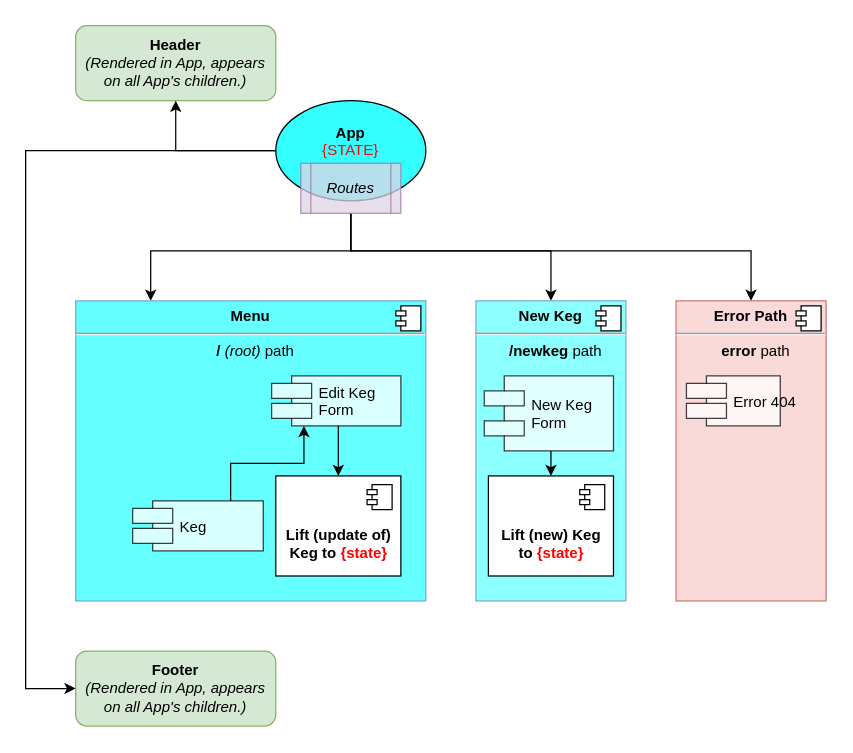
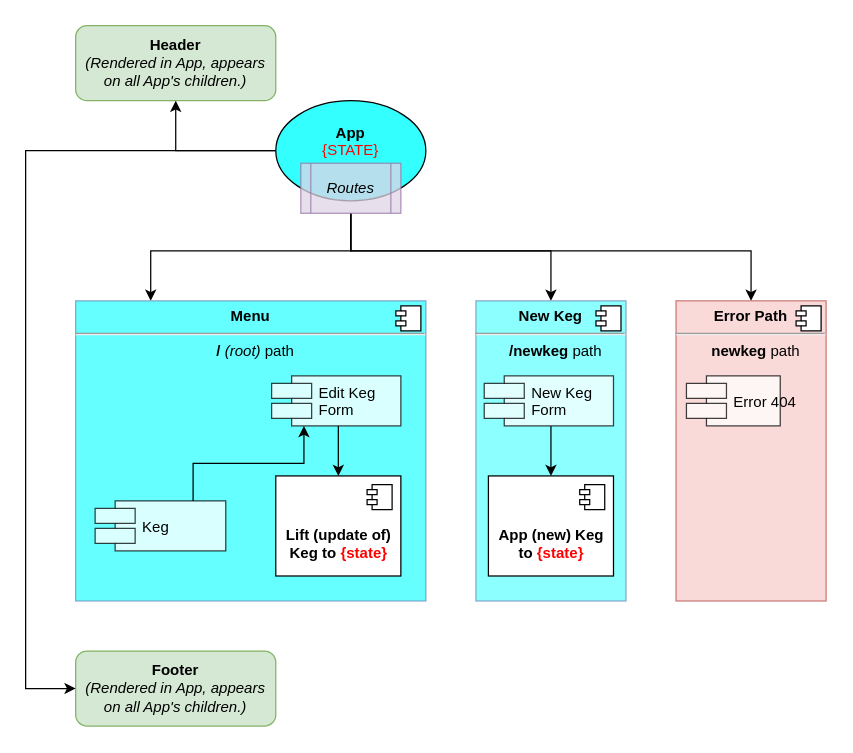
- <mxCell id="26" value="&lt;p style=&quot;margin: 0px ; margin-top: 6px ; text-align: center&quot;&gt;&lt;b&gt;Error Path&lt;br&gt;&lt;/b&gt;&lt;/p&gt;&lt;hr&gt;&lt;p style=&quot;margin: 0px ; margin-left: 8px&quot; align=&quot;center&quot;&gt;&lt;b&gt;error&lt;/b&gt; path&lt;/p&gt;" style="align=left;overflow=fill;html=1;opacity=75;fillColor=#f8cecc;strokeColor=#b85450;" parent="1" vertex="1"><mxGeometry x="540" y="240" width="120" height="240" as="geometry" /></mxCell>
+ <mxCell id="26" value="&lt;p style=&quot;margin: 0px ; margin-top: 6px ; text-align: center&quot;&gt;&lt;b&gt;Error Path&lt;br&gt;&lt;/b&gt;&lt;/p&gt;&lt;hr&gt;&lt;p style=&quot;margin: 0px ; margin-left: 8px&quot; align=&quot;center&quot;&gt;&lt;b&gt;newkeg&lt;/b&gt; path&lt;/p&gt;" style="align=left;overflow=fill;html=1;opacity=75;fillColor=#f8cecc;strokeColor=#b85450;" parent="1" vertex="1"><mxGeometry x="540" y="240" width="120" height="240" as="geometry" /></mxCell>
- <mxCell id="23" value="New Keg &#10;Form" style="shape=component;align=left;spacingLeft=36;opacity=75;" parent="20" vertex="1"><mxGeometry x="6.67" y="60" width="103.33" height="60" as="geometry" /></mxCell>
+ <mxCell id="23" value="New Keg &#10;Form" style="shape=component;align=left;spacingLeft=36;opacity=75;" parent="20" vertex="1"><mxGeometry x="6.67" y="60" width="103.33" height="40" as="geometry" /></mxCell>
- <mxCell id="14" value="Keg" style="shape=component;align=left;spacingLeft=36;opacity=75;" parent="11" vertex="1"><mxGeometry x="45.56" y="160" width="104.44" height="40" as="geometry" /></mxCell>
+ <mxCell id="14" value="Keg" style="shape=component;align=left;spacingLeft=36;opacity=75;" parent="11" vertex="1"><mxGeometry x="15.56" y="160" width="104.44" height="40" as="geometry" /></mxCell>
- <mxCell id="24" value="&lt;div&gt;&lt;br&gt;&lt;/div&gt;&lt;div&gt;&lt;br&gt;&lt;/div&gt;&lt;div&gt;&lt;b&gt;Lift (new) Keg&lt;/b&gt;&lt;/div&gt;&lt;div&gt;&lt;b&gt;to &lt;font color=&quot;#ff0000&quot;&gt;{state}&lt;/font&gt;&lt;/b&gt;&lt;/div&gt;" style="html=1;" vertex="1" parent="20"><mxGeometry x="10" y="140" width="100" height="80" as="geometry" /></mxCell>
+ <mxCell id="24" value="&lt;div&gt;&lt;br&gt;&lt;/div&gt;&lt;div&gt;&lt;br&gt;&lt;/div&gt;&lt;div&gt;&lt;b&gt;App (new) Keg&lt;/b&gt;&lt;/div&gt;&lt;div&gt;&lt;b&gt;to &lt;font color=&quot;#ff0000&quot;&gt;{state}&lt;/font&gt;&lt;/b&gt;&lt;/div&gt;" style="html=1;" vertex="1" parent="20"><mxGeometry x="10" y="140" width="100" height="80" as="geometry" /></mxCell>
